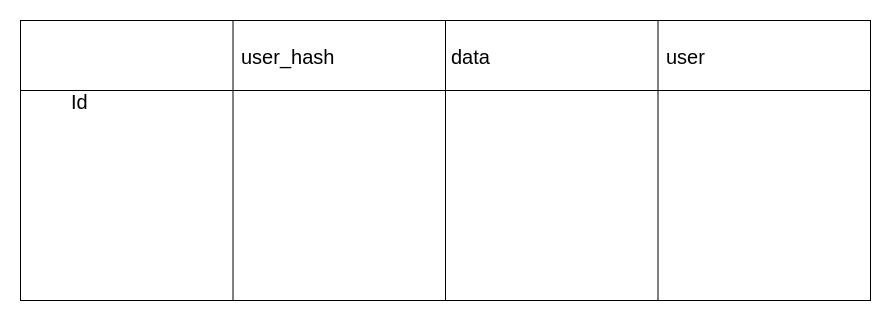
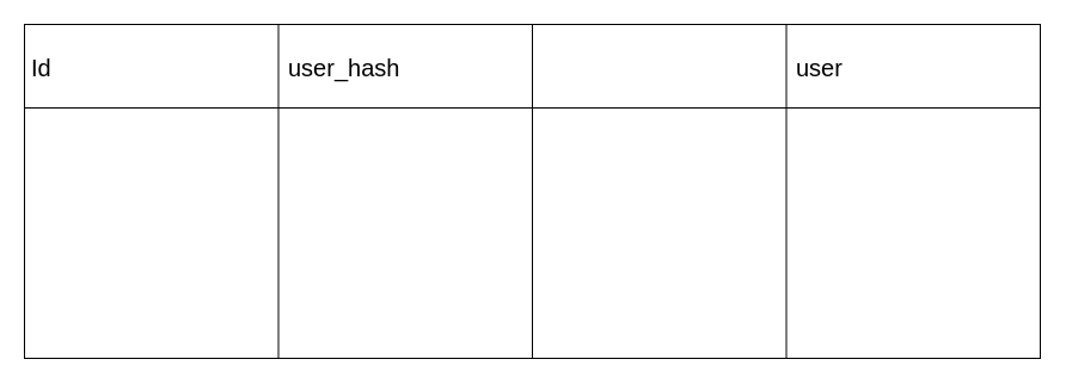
- <mxCell id="9" value="data" style="text;strokeColor=none;fillColor=none;align=left;verticalAlign=middle;spacingLeft=4;spacingRight=4;overflow=hidden;points=[[0,0.5],[1,0.5]];portConstraint=eastwest;rotatable=0;fontSize=20;" vertex="1" parent="1"><mxGeometry x="445" y="40" width="205" height="30" as="geometry" /></mxCell>
- <mxCell id="7" value="Id" style="text;strokeColor=none;fillColor=none;align=left;verticalAlign=middle;spacingLeft=4;spacingRight=4;overflow=hidden;points=[[0,0.5],[1,0.5]];portConstraint=eastwest;rotatable=0;fontSize=20;" vertex="1" parent="1"><mxGeometry x="65" y="85" width="210" height="30" as="geometry" /></mxCell>
+ <mxCell id="7" value="Id" style="text;strokeColor=none;fillColor=none;align=left;verticalAlign=middle;spacingLeft=4;spacingRight=4;overflow=hidden;points=[[0,0.5],[1,0.5]];portConstraint=eastwest;rotatable=0;fontSize=20;" vertex="1" parent="1"><mxGeometry y="40" width="210" height="30" as="geometry" x="20" /></mxCell>
